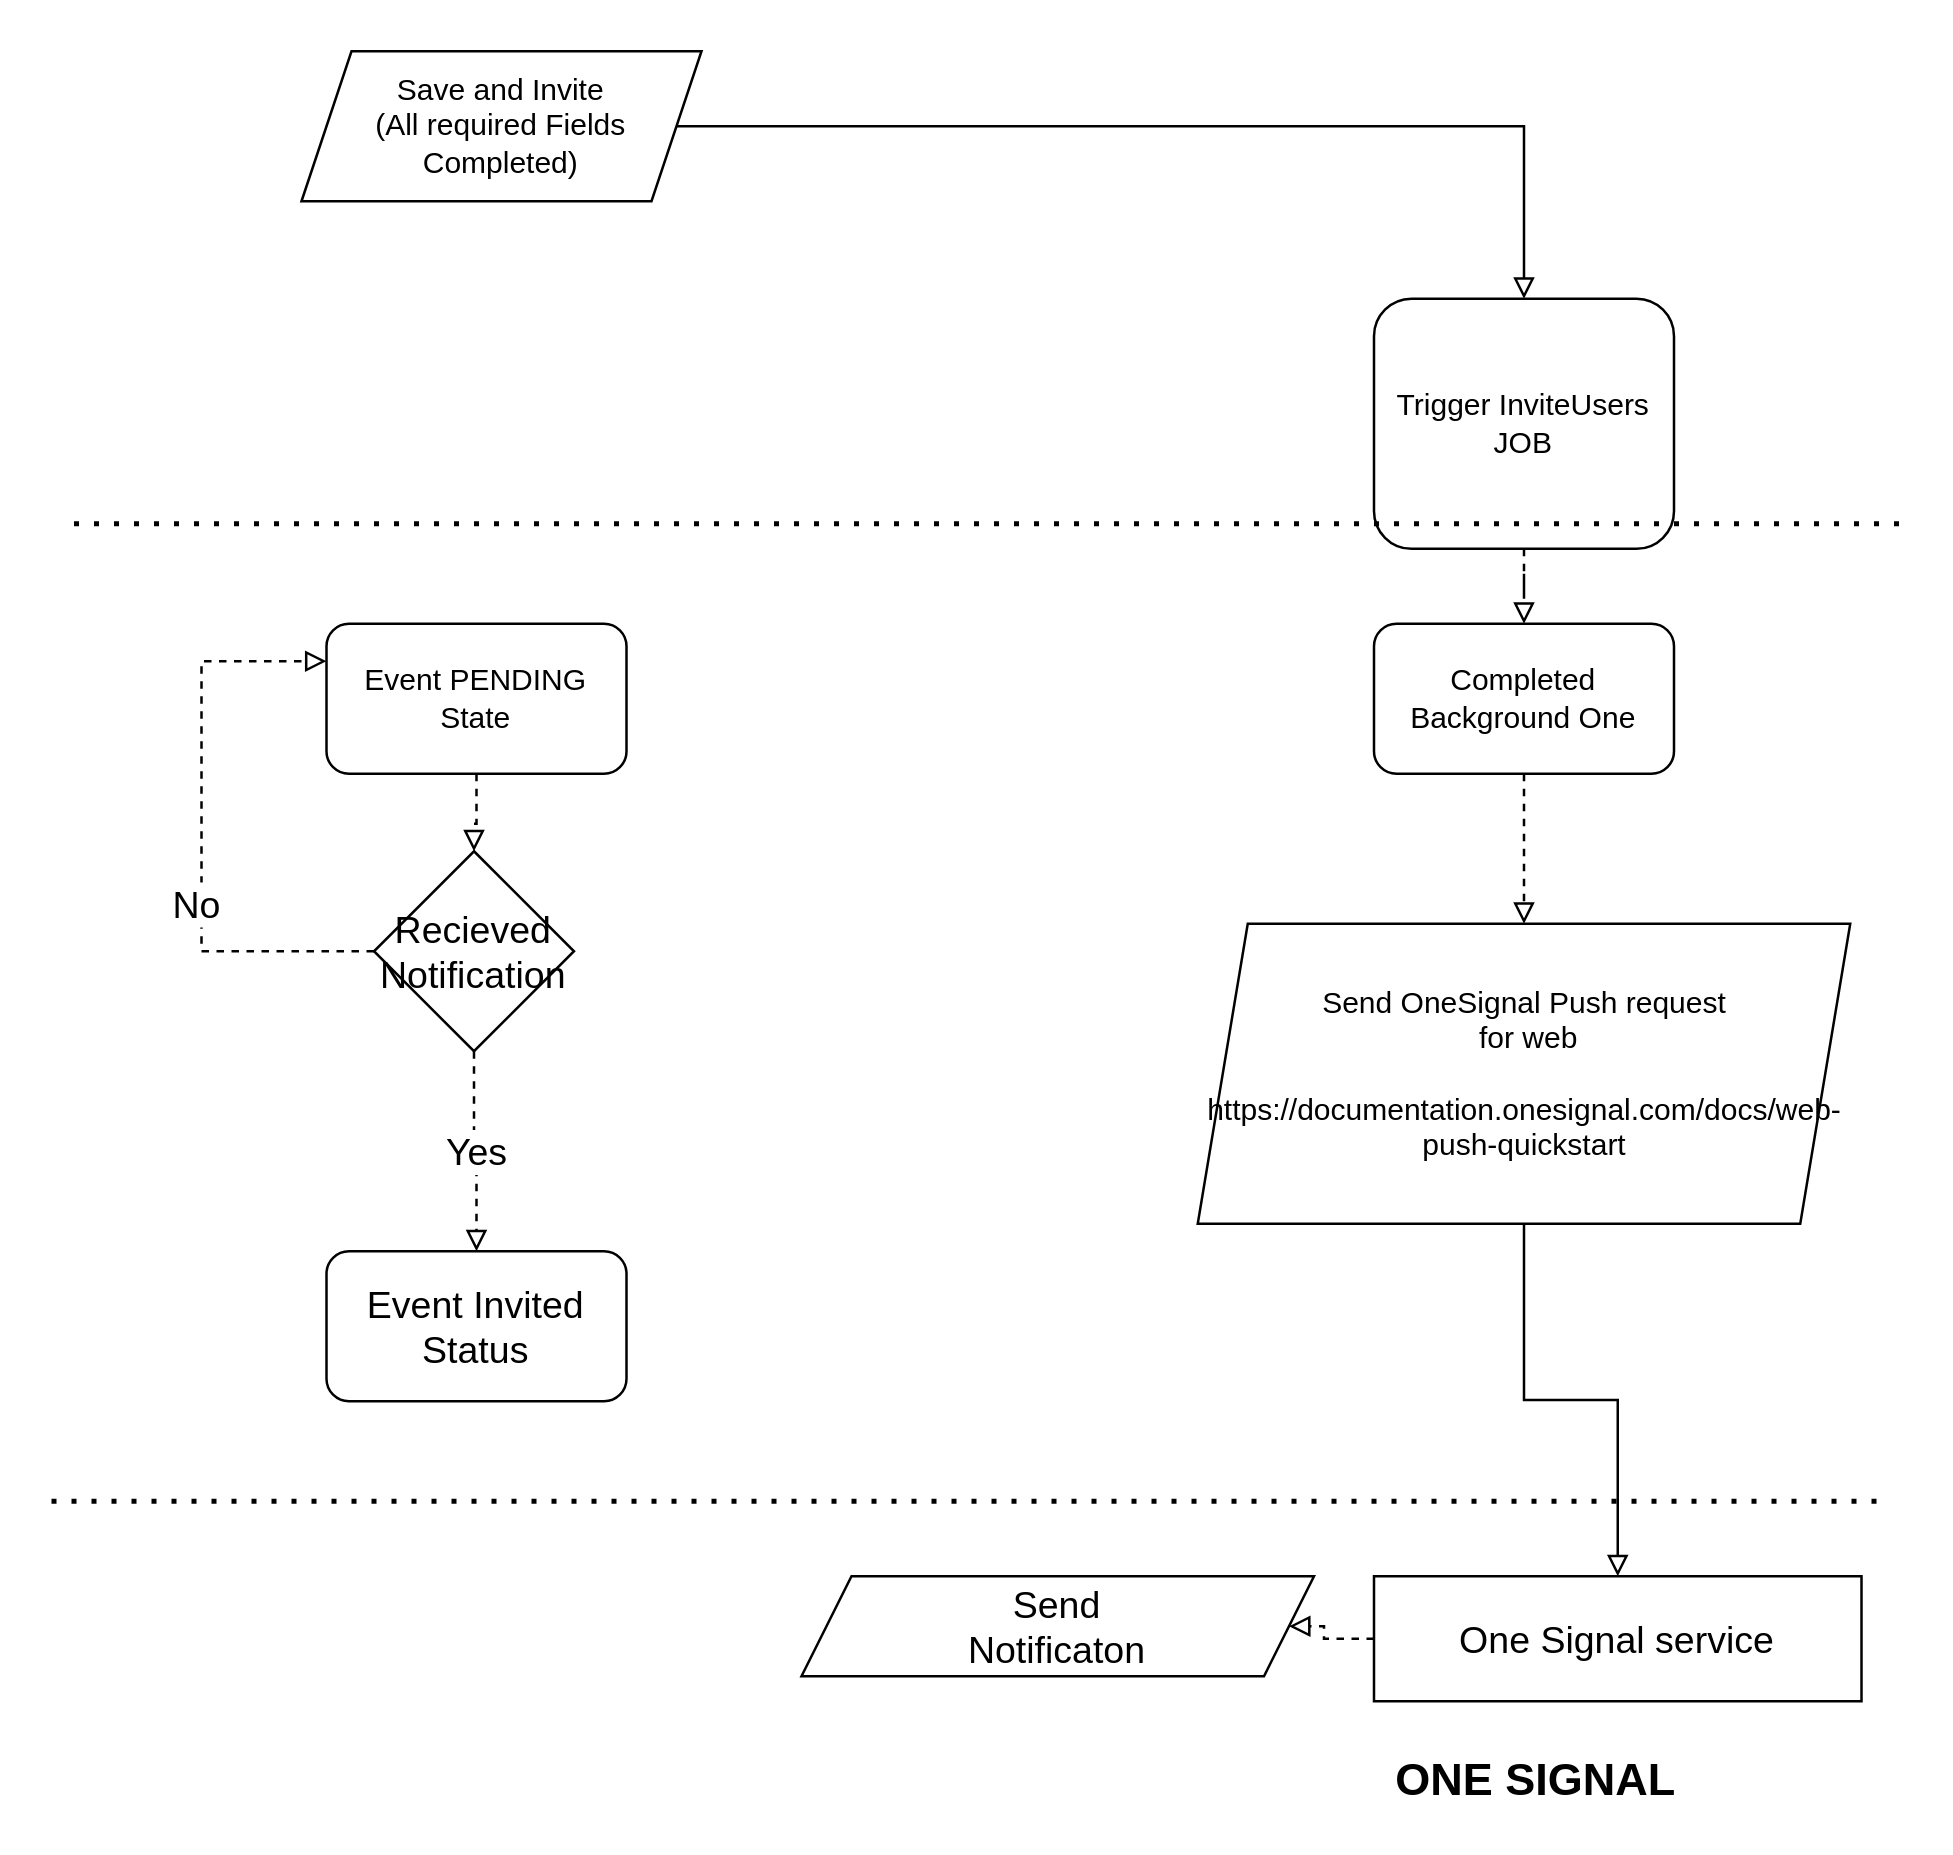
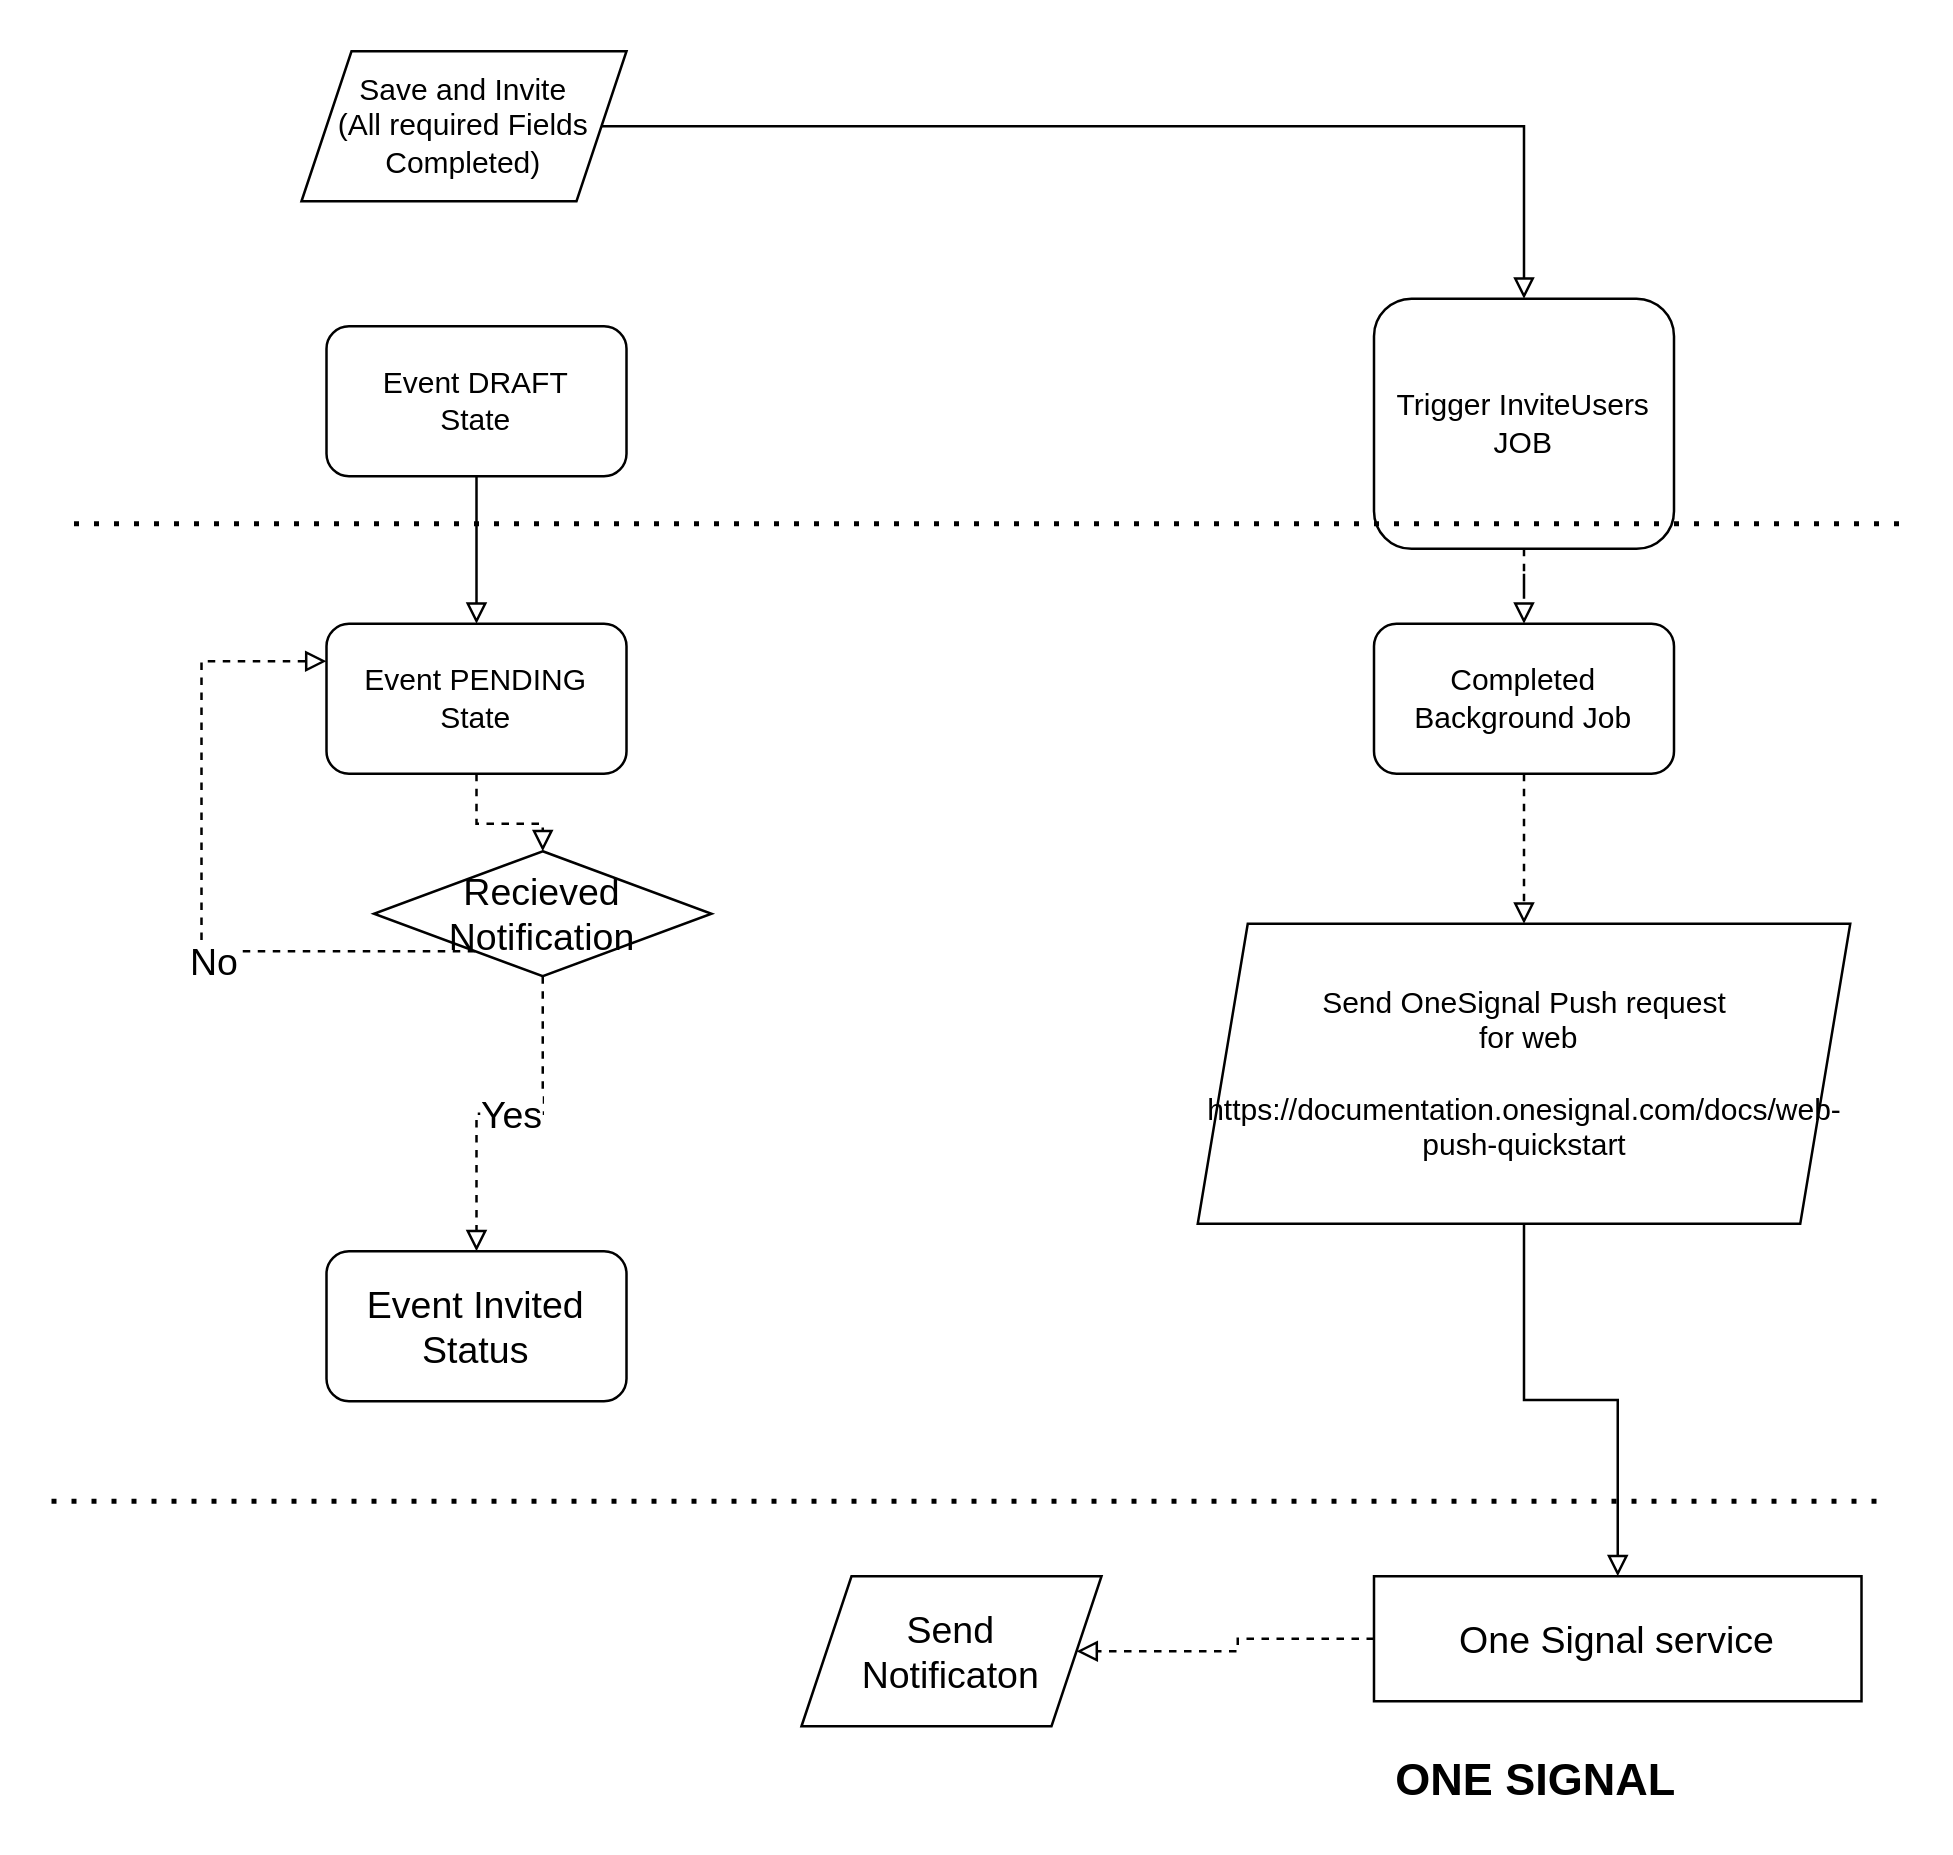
- <mxCell id="3" value="&lt;div&gt;Save and Invite&lt;/div&gt;&lt;div&gt;(All required Fields Completed)&lt;br&gt;&lt;/div&gt;" style="shape=parallelogram;perimeter=parallelogramPerimeter;whiteSpace=wrap;html=1;fixedSize=1;" vertex="1" parent="1"><mxGeometry x="120" y="20" width="160" height="60" as="geometry" /></mxCell>
+ <mxCell id="3" value="&lt;div&gt;Save and Invite&lt;/div&gt;&lt;div&gt;(All required Fields Completed)&lt;br&gt;&lt;/div&gt;" style="shape=parallelogram;perimeter=parallelogramPerimeter;whiteSpace=wrap;html=1;fixedSize=1;" vertex="1" parent="1"><mxGeometry x="120" y="20" width="130" height="60" as="geometry" /></mxCell>
+ <mxCell id="9" value="&lt;div&gt;Event DRAFT&lt;/div&gt;&lt;div&gt;State&lt;br&gt;&lt;/div&gt;" style="rounded=1;whiteSpace=wrap;html=1;" vertex="1" parent="1"><mxGeometry x="130" y="130" width="120" height="60" as="geometry" /></mxCell>
+ <mxCell id="8" value="" style="edgeStyle=orthogonalEdgeStyle;rounded=0;orthogonalLoop=1;jettySize=auto;html=1;endArrow=block;endFill=0;" edge="1" parent="1" source="9" target="7"><mxGeometry relative="1" as="geometry" /></mxCell>
- <mxCell id="11" value="&lt;div&gt;Completed Background One&lt;/div&gt;" style="rounded=1;whiteSpace=wrap;html=1;" vertex="1" parent="1"><mxGeometry x="549" y="249" width="120" height="60" as="geometry" /></mxCell>
+ <mxCell id="11" value="&lt;div&gt;Completed Background Job&lt;/div&gt;" style="rounded=1;whiteSpace=wrap;html=1;" vertex="1" parent="1"><mxGeometry x="549" y="249" width="120" height="60" as="geometry" /></mxCell>
- <mxCell id="23" value="&lt;div&gt;Recieved&lt;/div&gt;&lt;div&gt;Notification&lt;br&gt;&lt;/div&gt;" style="rhombus;whiteSpace=wrap;html=1;fontSize=15;" vertex="1" parent="1"><mxGeometry x="149" y="340" width="80" height="80" as="geometry" /></mxCell>
+ <mxCell id="23" value="&lt;div&gt;Recieved&lt;/div&gt;&lt;div&gt;Notification&lt;br&gt;&lt;/div&gt;" style="rhombus;whiteSpace=wrap;html=1;fontSize=15;" vertex="1" parent="1"><mxGeometry x="149" y="340" width="135" height="50" as="geometry" /></mxCell>
- <mxCell id="18" value="&lt;div&gt;Send &lt;br&gt;&lt;/div&gt;&lt;div&gt;Notificaton&lt;/div&gt;" style="shape=parallelogram;perimeter=parallelogramPerimeter;whiteSpace=wrap;html=1;fixedSize=1;fontSize=15;" vertex="1" parent="1"><mxGeometry x="320" y="630" width="205" height="40" as="geometry" /></mxCell>
+ <mxCell id="18" value="&lt;div&gt;Send &lt;br&gt;&lt;/div&gt;&lt;div&gt;Notificaton&lt;/div&gt;" style="shape=parallelogram;perimeter=parallelogramPerimeter;whiteSpace=wrap;html=1;fixedSize=1;fontSize=15;" vertex="1" parent="1"><mxGeometry x="320" y="630" width="120" height="60" as="geometry" /></mxCell>
